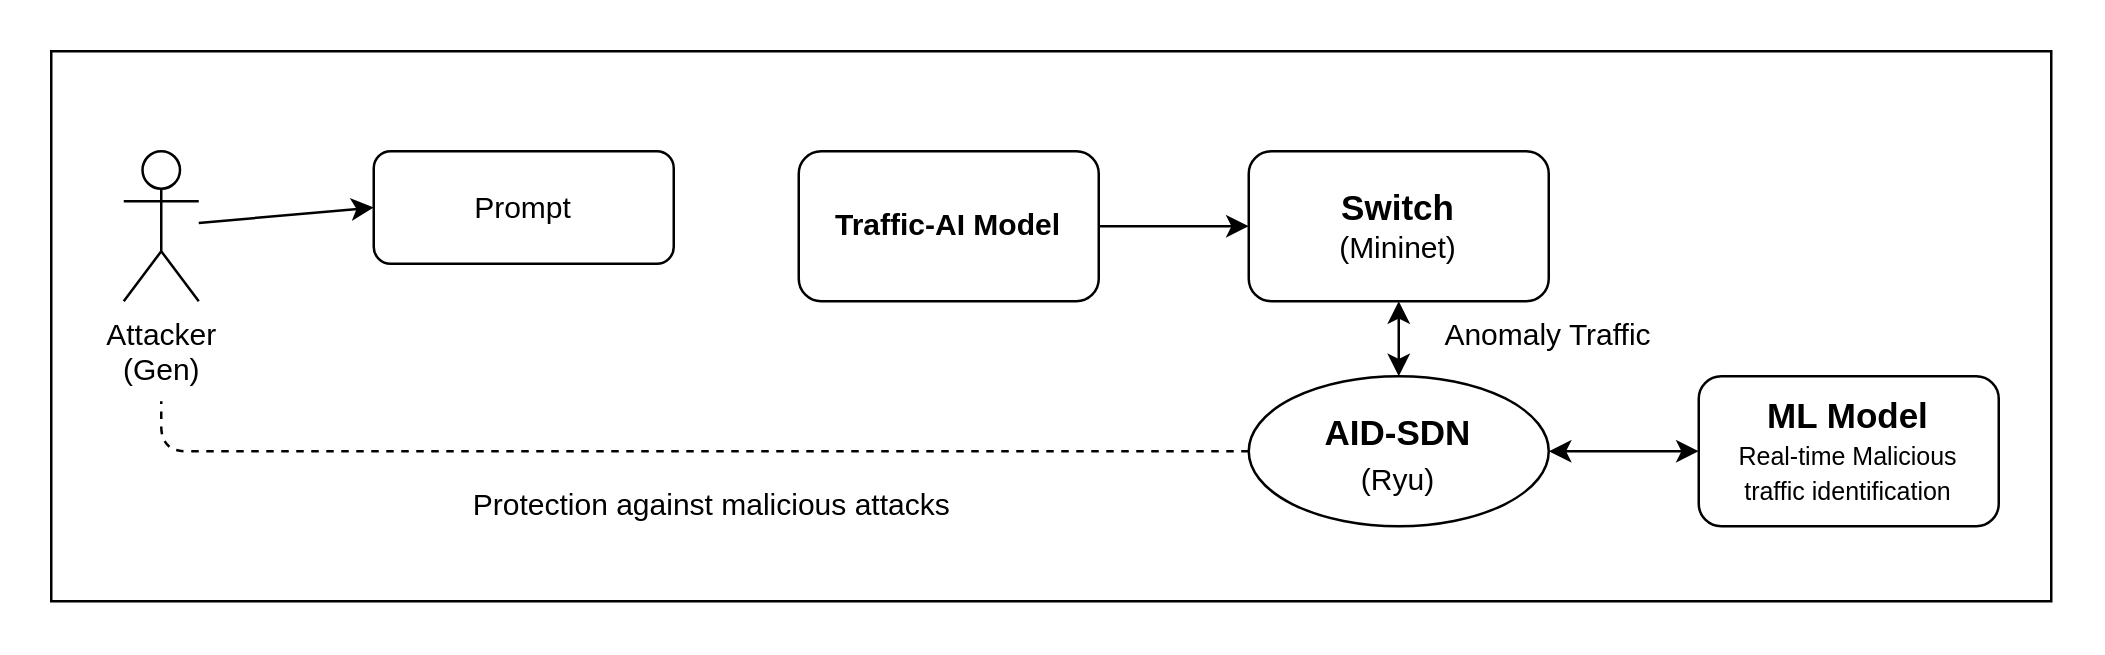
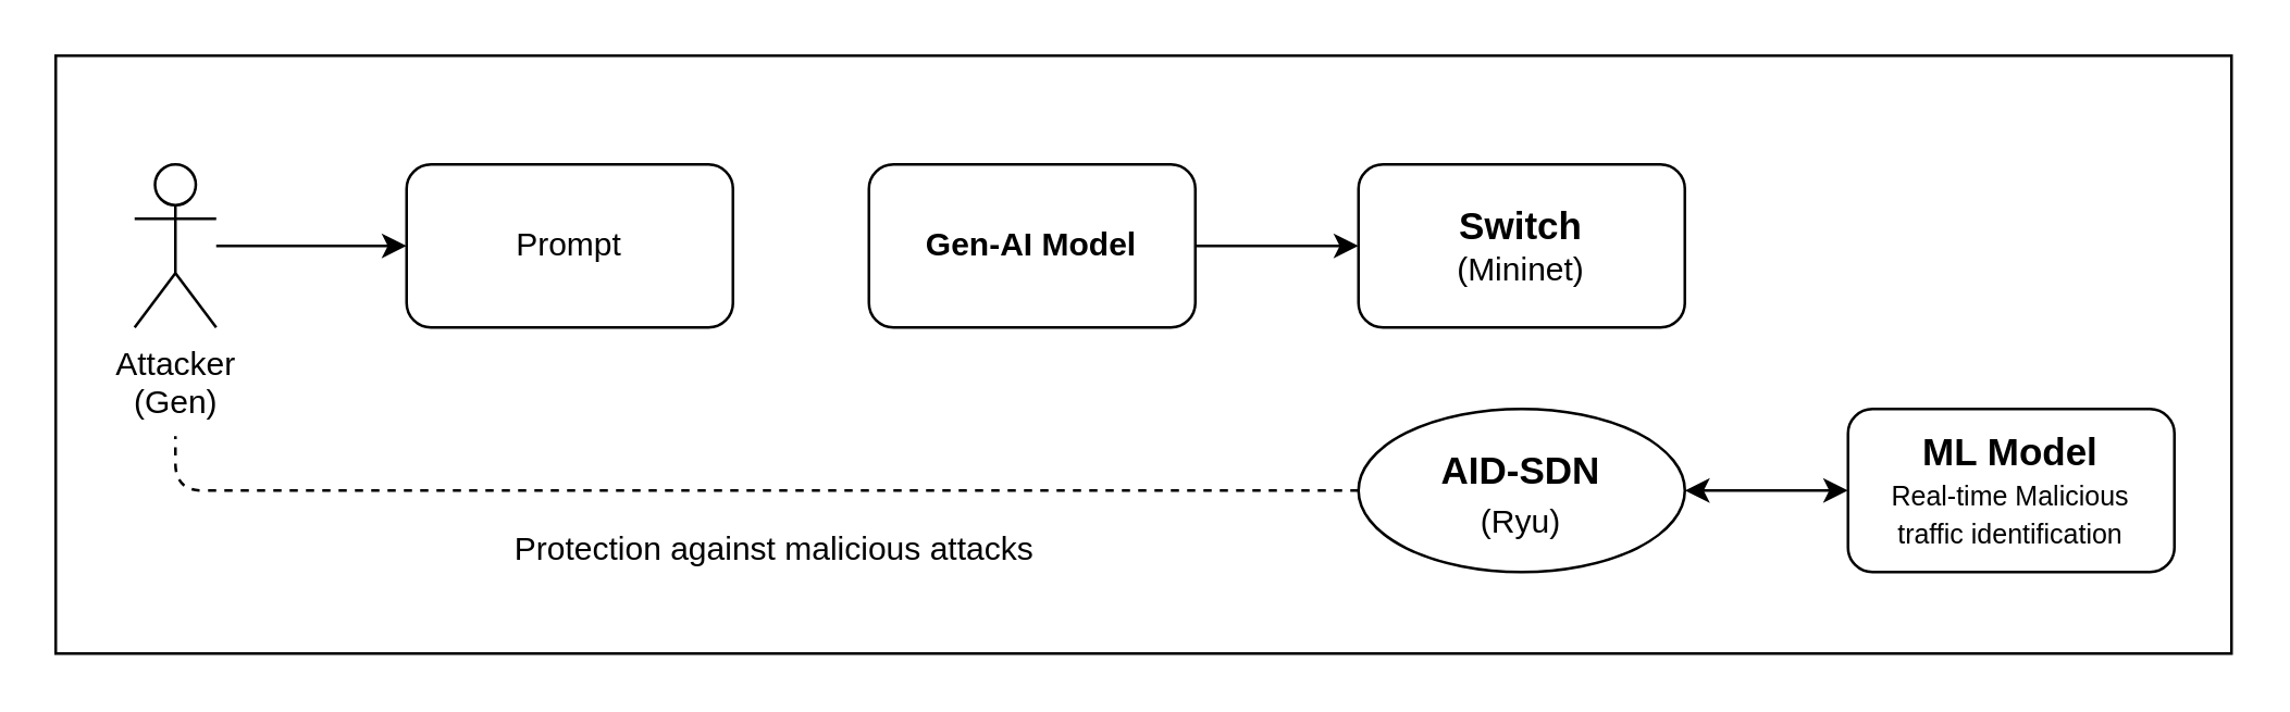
- <mxCell id="3" value="Prompt" style="rounded=1;whiteSpace=wrap;html=1;" parent="1" vertex="1"><mxGeometry x="149" y="60" width="120" height="45" as="geometry" /></mxCell>
+ <mxCell id="3" value="Prompt" style="rounded=1;whiteSpace=wrap;html=1;" parent="1" vertex="1"><mxGeometry x="149" y="60" width="120" height="60" as="geometry" /></mxCell>
- <mxCell id="5" value="&lt;b&gt;Traffic-AI Model&lt;br&gt;&lt;/b&gt;" style="rounded=1;whiteSpace=wrap;html=1;" parent="1" vertex="1"><mxGeometry x="319" y="60" width="120" height="60" as="geometry" /></mxCell>
+ <mxCell id="5" value="&lt;b&gt;Gen-AI Model&lt;br&gt;&lt;/b&gt;" style="rounded=1;whiteSpace=wrap;html=1;" parent="1" vertex="1"><mxGeometry x="319" y="60" width="120" height="60" as="geometry" /></mxCell>
- <mxCell id="8" style="edgeStyle=none;html=1;startArrow=classic;startFill=1;entryX=0.5;entryY=0;entryDx=0;entryDy=0;" parent="1" source="9" target="11" edge="1"><mxGeometry relative="1" as="geometry"><mxPoint x="559" y="-30" as="targetPoint" /></mxGeometry></mxCell>
- <mxCell id="14" value="Anomaly Traffic" style="text;whiteSpace=wrap;html=1;align=center;" parent="1" vertex="1"><mxGeometry x="559" y="120" width="120" height="30" as="geometry" /></mxCell>
